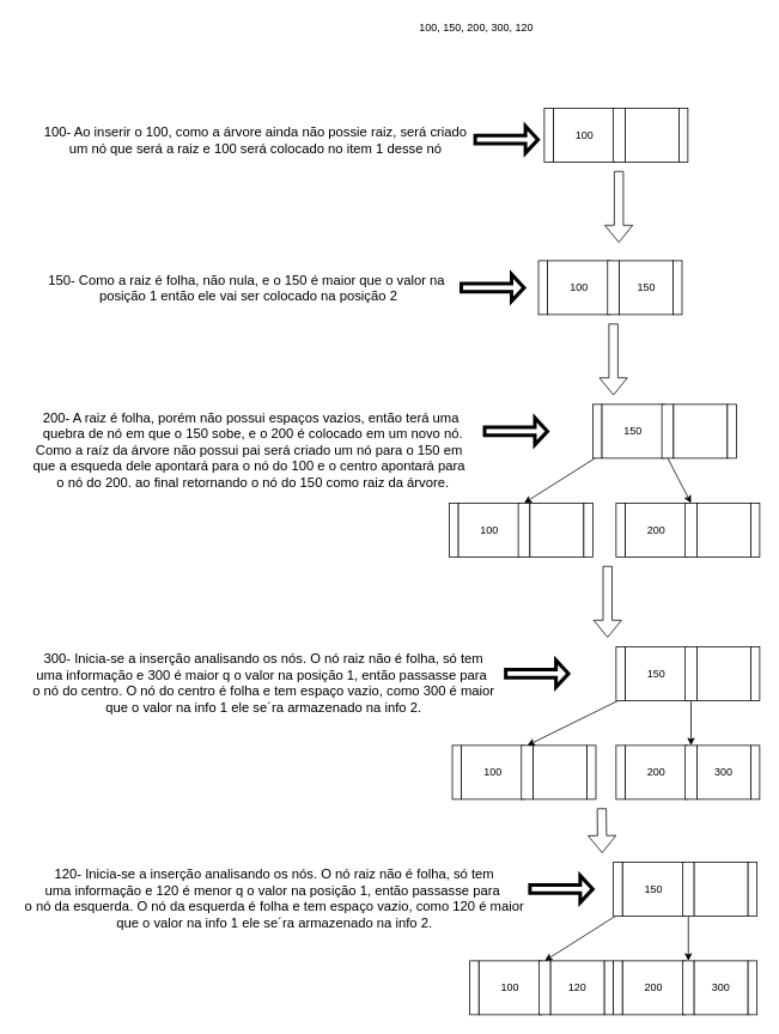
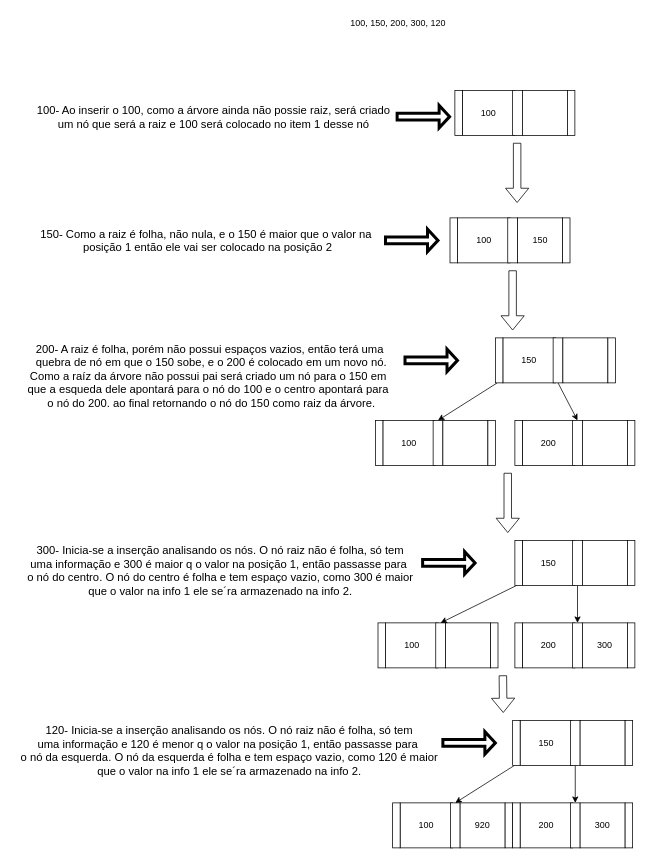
- <mxCell id="7" value="120" style="whiteSpace=wrap;html=1;" parent="1" vertex="1"><mxGeometry x="613" y="1070" width="60" height="60" as="geometry" /></mxCell>
+ <mxCell id="7" value="920" style="whiteSpace=wrap;html=1;" parent="1" vertex="1"><mxGeometry x="613" y="1070" width="60" height="60" as="geometry" /></mxCell>
